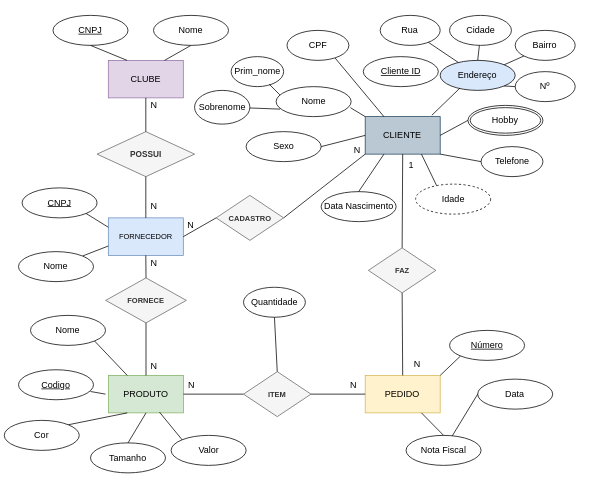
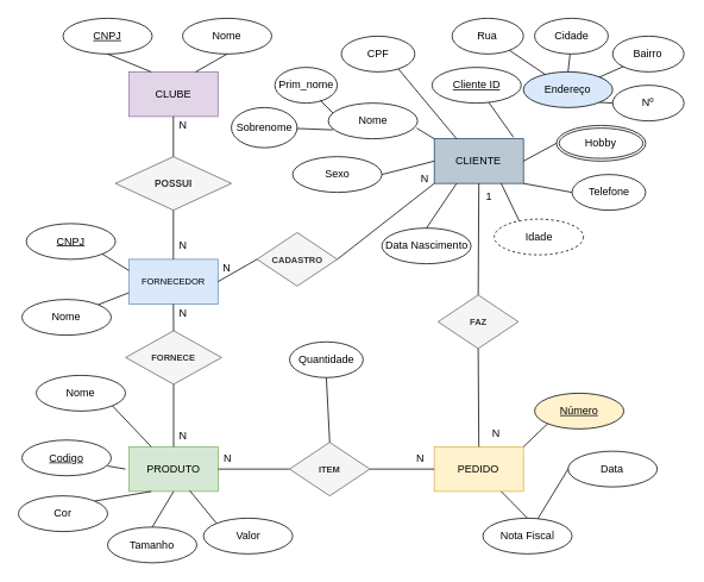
- <mxCell id="61" value="" style="endArrow=none;html=1;rounded=0;entryX=0.263;entryY=0.925;entryDx=0;entryDy=0;exitX=0.888;exitY=-0.035;exitDx=0;exitDy=0;exitPerimeter=0;entryPerimeter=0;" parent="1" source="5" target="8" edge="1"><mxGeometry width="50" height="50" relative="1" as="geometry"><mxPoint x="356.25" y="335" as="sourcePoint" /><mxPoint x="406.25" y="285" as="targetPoint" /></mxGeometry></mxCell>
+ <mxCell id="61" value="" style="endArrow=none;html=1;rounded=0;exitX=0.888;exitY=-0.035;exitDx=0;exitDy=0;exitPerimeter=0;" parent="1" source="5" target="53" edge="1"><mxGeometry width="50" height="50" relative="1" as="geometry"><mxPoint x="356.25" y="335" as="sourcePoint" /><mxPoint x="406.25" y="285" as="targetPoint" /></mxGeometry></mxCell>
- <mxCell id="22" value="Número" style="ellipse;whiteSpace=wrap;html=1;align=center;fontStyle=4;" parent="1" vertex="1"><mxGeometry x="598.75" y="440" width="100" height="40" as="geometry" /></mxCell>
+ <mxCell id="22" value="Número" style="ellipse;whiteSpace=wrap;html=1;align=center;fontStyle=4;fillColor=#fff2cc;" parent="1" vertex="1"><mxGeometry x="598.75" y="440" width="100" height="40" as="geometry" /></mxCell>
- <mxCell id="84" value="Cor" style="ellipse;whiteSpace=wrap;html=1;align=center;" parent="1" vertex="1"><mxGeometry x="5" y="560" width="100" height="40" as="geometry" /></mxCell>
+ <mxCell id="84" value="Cor" style="ellipse;whiteSpace=wrap;html=1;align=center;" parent="1" vertex="1"><mxGeometry x="20" y="555" width="100" height="40" as="geometry" /></mxCell>
